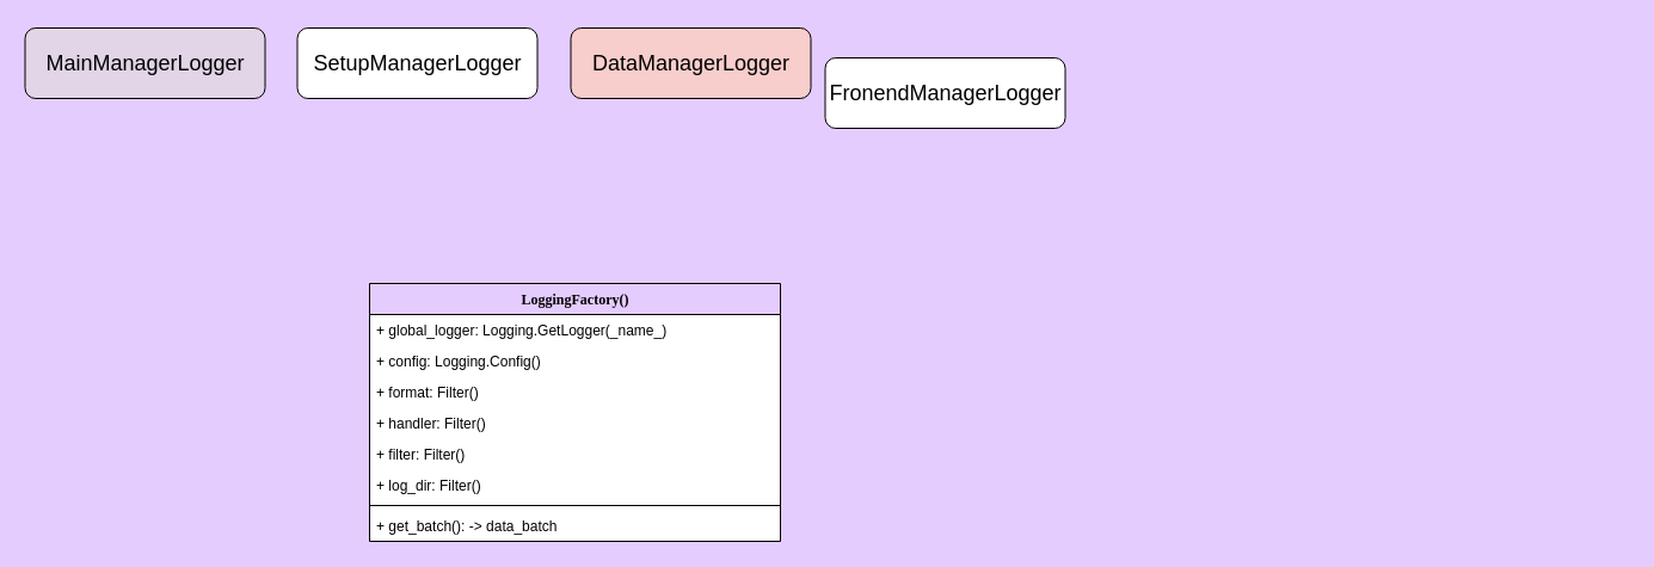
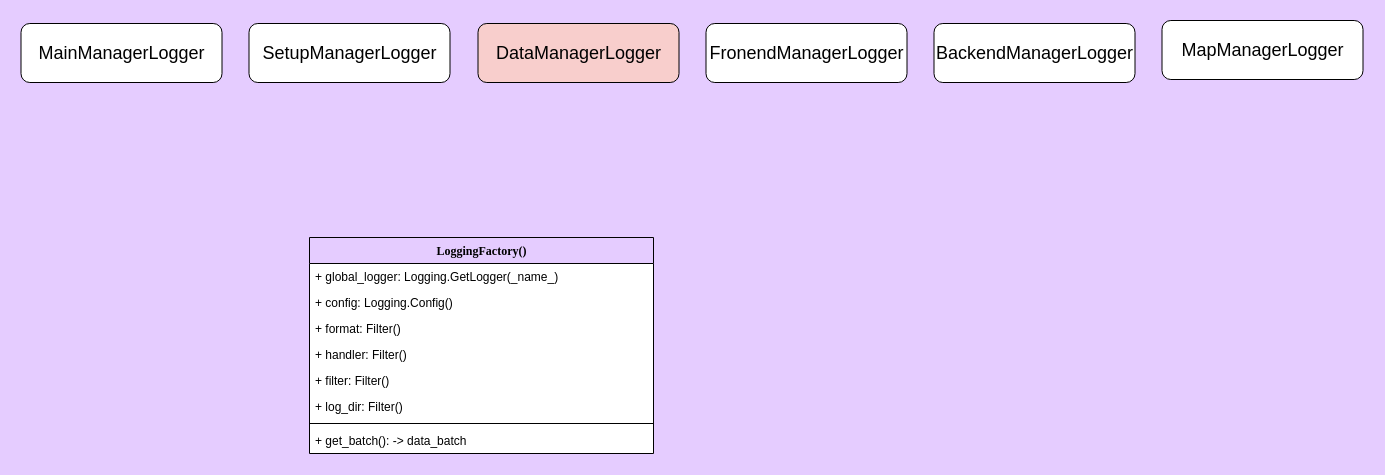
+ <mxCell id="7" value="&lt;font style=&quot;font-size: 18px;&quot;&gt;MapManagerLogger&lt;/font&gt;" style="rounded=1;whiteSpace=wrap;html=1;" vertex="1" parent="1"><mxGeometry x="1161.5" y="20" width="201" height="59" as="geometry" /></mxCell>
- <mxCell id="2" value="&lt;font style=&quot;font-size: 18px;&quot;&gt;MainManagerLogger&lt;/font&gt;" style="rounded=1;whiteSpace=wrap;html=1;fillColor=#e1d5e7;" vertex="1" parent="1"><mxGeometry x="20.5" y="23" width="201" height="59" as="geometry" /></mxCell>
+ <mxCell id="2" value="&lt;font style=&quot;font-size: 18px;&quot;&gt;MainManagerLogger&lt;/font&gt;" style="rounded=1;whiteSpace=wrap;html=1;" vertex="1" parent="1"><mxGeometry x="20.5" y="23" width="201" height="59" as="geometry" /></mxCell>
+ <mxCell id="6" value="&lt;font style=&quot;font-size: 18px;&quot;&gt;BackendManagerLogger&lt;/font&gt;" style="rounded=1;whiteSpace=wrap;html=1;" vertex="1" parent="1"><mxGeometry x="933.5" y="23" width="201" height="59" as="geometry" /></mxCell>
- <mxCell id="4" value="&lt;font style=&quot;font-size: 18px;&quot;&gt;FronendManagerLogger&lt;/font&gt;" style="rounded=1;whiteSpace=wrap;html=1;" vertex="1" parent="1"><mxGeometry x="690.5" y="48" width="201" height="59" as="geometry" /></mxCell>
+ <mxCell id="4" value="&lt;font style=&quot;font-size: 18px;&quot;&gt;FronendManagerLogger&lt;/font&gt;" style="rounded=1;whiteSpace=wrap;html=1;" vertex="1" parent="1"><mxGeometry x="705.5" y="23" width="201" height="59" as="geometry" /></mxCell>
